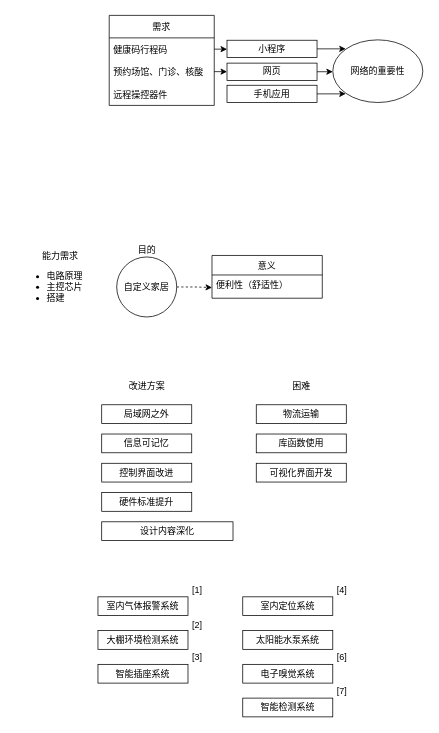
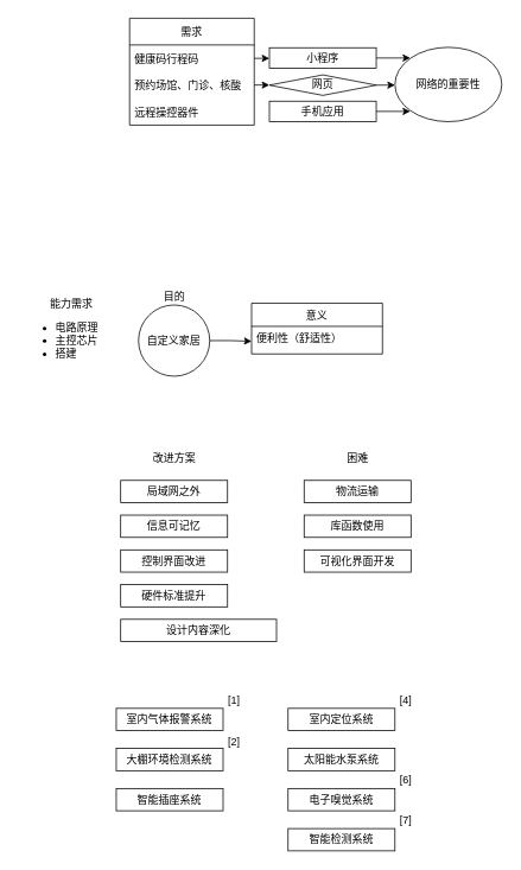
- <mxCell id="12" value="网页" style="rounded=0;whiteSpace=wrap;html=1;" vertex="1" parent="1"><mxGeometry x="302" y="83.63" width="120" height="23" as="geometry" /></mxCell>
+ <mxCell id="12" value="网页" style="rhombus;whiteSpace=wrap;html=1;" vertex="1" parent="1"><mxGeometry x="302" y="83.63" width="120" height="23" as="geometry" /></mxCell>
- <mxCell id="17" style="edgeStyle=orthogonalEdgeStyle;rounded=0;orthogonalLoop=1;jettySize=auto;html=1;exitX=1;exitY=0.5;exitDx=0;exitDy=0;entryX=0;entryY=0.75;entryDx=0;entryDy=0;dashed=1;" edge="1" parent="1" source="18" target="19"><mxGeometry relative="1" as="geometry" /></mxCell>
+ <mxCell id="17" style="edgeStyle=orthogonalEdgeStyle;rounded=0;orthogonalLoop=1;jettySize=auto;html=1;exitX=1;exitY=0.5;exitDx=0;exitDy=0;entryX=0;entryY=0.75;entryDx=0;entryDy=0;" edge="1" parent="1" source="18" target="19"><mxGeometry relative="1" as="geometry" /></mxCell>
- <mxCell id="43" value="[3]" style="text;html=1;align=center;verticalAlign=middle;resizable=0;points=[];autosize=1;strokeColor=none;fillColor=none;" vertex="1" parent="1"><mxGeometry x="250" y="867" width="24" height="18" as="geometry" /></mxCell>
